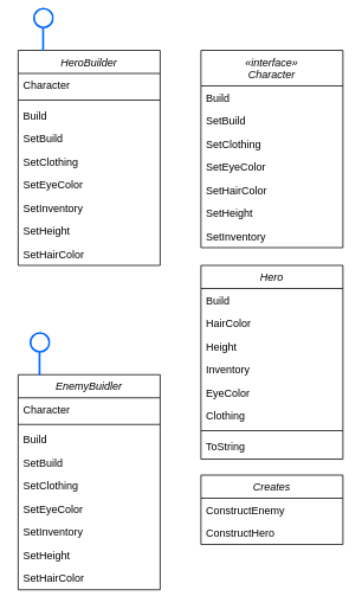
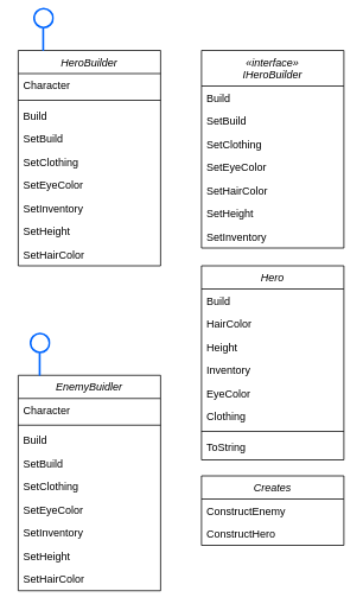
- <mxCell id="12" value="«interface»&#10;Character" style="swimlane;fontStyle=2;align=center;verticalAlign=top;childLayout=stackLayout;horizontal=1;startSize=40;horizontalStack=0;resizeParent=1;resizeLast=0;collapsible=1;marginBottom=0;rounded=0;shadow=0;strokeWidth=1;" vertex="1" parent="1"><mxGeometry x="226" y="56" width="160" height="222" as="geometry"><mxRectangle x="230" y="140" width="160" height="26" as="alternateBounds" /></mxGeometry></mxCell>
+ <mxCell id="12" value="«interface»&#10;IHeroBuilder" style="swimlane;fontStyle=2;align=center;verticalAlign=top;childLayout=stackLayout;horizontal=1;startSize=40;horizontalStack=0;resizeParent=1;resizeLast=0;collapsible=1;marginBottom=0;rounded=0;shadow=0;strokeWidth=1;" vertex="1" parent="1"><mxGeometry x="226" y="56" width="160" height="222" as="geometry"><mxRectangle x="230" y="140" width="160" height="26" as="alternateBounds" /></mxGeometry></mxCell>
